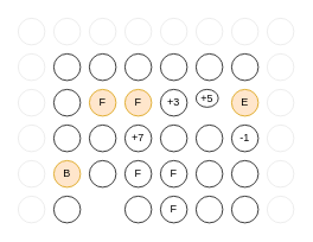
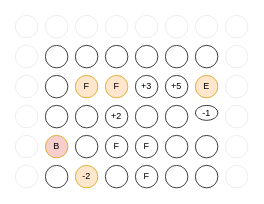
- <mxCell id="27" value="+5" style="ellipse;whiteSpace=wrap;html=1;aspect=fixed;labelBackgroundColor=none;rounded=0;" parent="1" vertex="1"><mxGeometry x="220" y="100" width="25" height="20" as="geometry" /></mxCell>
+ <mxCell id="27" value="+5" style="ellipse;whiteSpace=wrap;html=1;aspect=fixed;labelBackgroundColor=none;rounded=0;" parent="1" vertex="1"><mxGeometry x="220" y="100" width="30" height="30" as="geometry" /></mxCell>
- <mxCell id="17" value="+7" style="ellipse;whiteSpace=wrap;html=1;aspect=fixed;labelBackgroundColor=none;rounded=0;" parent="1" vertex="1"><mxGeometry x="140" y="140" width="30" height="30" as="geometry" /></mxCell>
+ <mxCell id="17" value="+2" style="ellipse;whiteSpace=wrap;html=1;aspect=fixed;labelBackgroundColor=none;rounded=0;" parent="1" vertex="1"><mxGeometry x="140" y="140" width="30" height="30" as="geometry" /></mxCell>
- <mxCell id="32" value="-1" style="ellipse;whiteSpace=wrap;html=1;aspect=fixed;labelBackgroundColor=none;rounded=0;" parent="1" vertex="1"><mxGeometry x="260" y="140" width="30" height="30" as="geometry" /></mxCell>
+ <mxCell id="32" value="-1" style="ellipse;whiteSpace=wrap;html=1;aspect=fixed;labelBackgroundColor=none;rounded=0;" parent="1" vertex="1"><mxGeometry x="260" y="140" width="30" height="20" as="geometry" /></mxCell>
- <mxCell id="35" value="B" style="ellipse;whiteSpace=wrap;html=1;aspect=fixed;labelBackgroundColor=none;rounded=0;fillColor=#ffe6cc;strokeColor=#d79b00;" parent="1" vertex="1"><mxGeometry x="60" y="180" width="30" height="30" as="geometry" /></mxCell>
+ <mxCell id="35" value="B" style="ellipse;whiteSpace=wrap;html=1;aspect=fixed;labelBackgroundColor=none;rounded=0;fillColor=#f8cecc;strokeColor=#d79b00;" parent="1" vertex="1"><mxGeometry x="60" y="180" width="30" height="30" as="geometry" /></mxCell>
+ <mxCell id="39" value="-2" style="ellipse;whiteSpace=wrap;html=1;aspect=fixed;labelBackgroundColor=none;rounded=0;fillColor=#ffe6cc;strokeColor=#d79b00;" parent="1" vertex="1"><mxGeometry x="100" y="220" width="30" height="30" as="geometry" /></mxCell>
